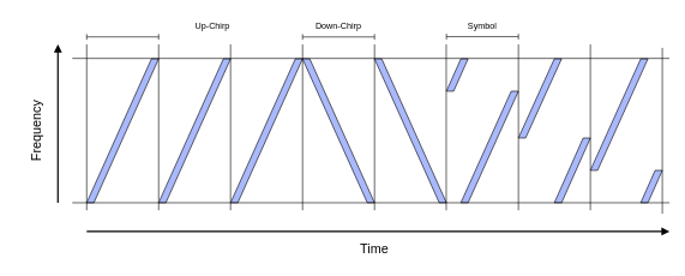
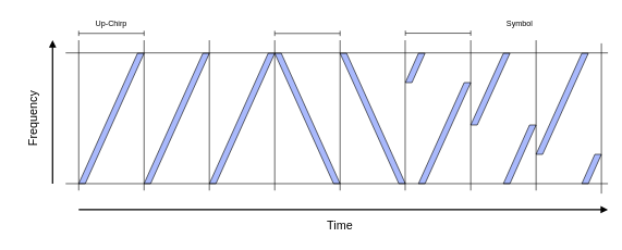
- <mxCell id="32" value="Symbol" style="text;html=1;strokeColor=none;fillColor=none;align=center;verticalAlign=middle;whiteSpace=wrap;rounded=0;fontSize=12;" vertex="1" parent="1"><mxGeometry x="635" y="20.2" width="70" height="30" as="geometry" /></mxCell>
+ <mxCell id="32" value="Symbol" style="text;html=1;strokeColor=none;fillColor=none;align=center;verticalAlign=middle;whiteSpace=wrap;rounded=0;fontSize=12;" vertex="1" parent="1"><mxGeometry x="760" y="20.2" width="70" height="30" as="geometry" /></mxCell>
- <mxCell id="28" value="Up-Chirp" style="text;html=1;strokeColor=none;fillColor=none;align=center;verticalAlign=middle;whiteSpace=wrap;rounded=0;fontSize=12;" vertex="1" parent="1"><mxGeometry x="265" y="21" width="60" height="30" as="geometry" /></mxCell>
+ <mxCell id="28" value="Up-Chirp" style="text;html=1;strokeColor=none;fillColor=none;align=center;verticalAlign=middle;whiteSpace=wrap;rounded=0;fontSize=12;" vertex="1" parent="1"><mxGeometry x="140" y="21" width="60" height="30" as="geometry" /></mxCell>
- <mxCell id="29" value="Down-Chirp" style="text;html=1;strokeColor=none;fillColor=none;align=center;verticalAlign=middle;whiteSpace=wrap;rounded=0;fontSize=12;" vertex="1" parent="1"><mxGeometry x="435" y="20.6" width="70" height="30" as="geometry" /></mxCell>
